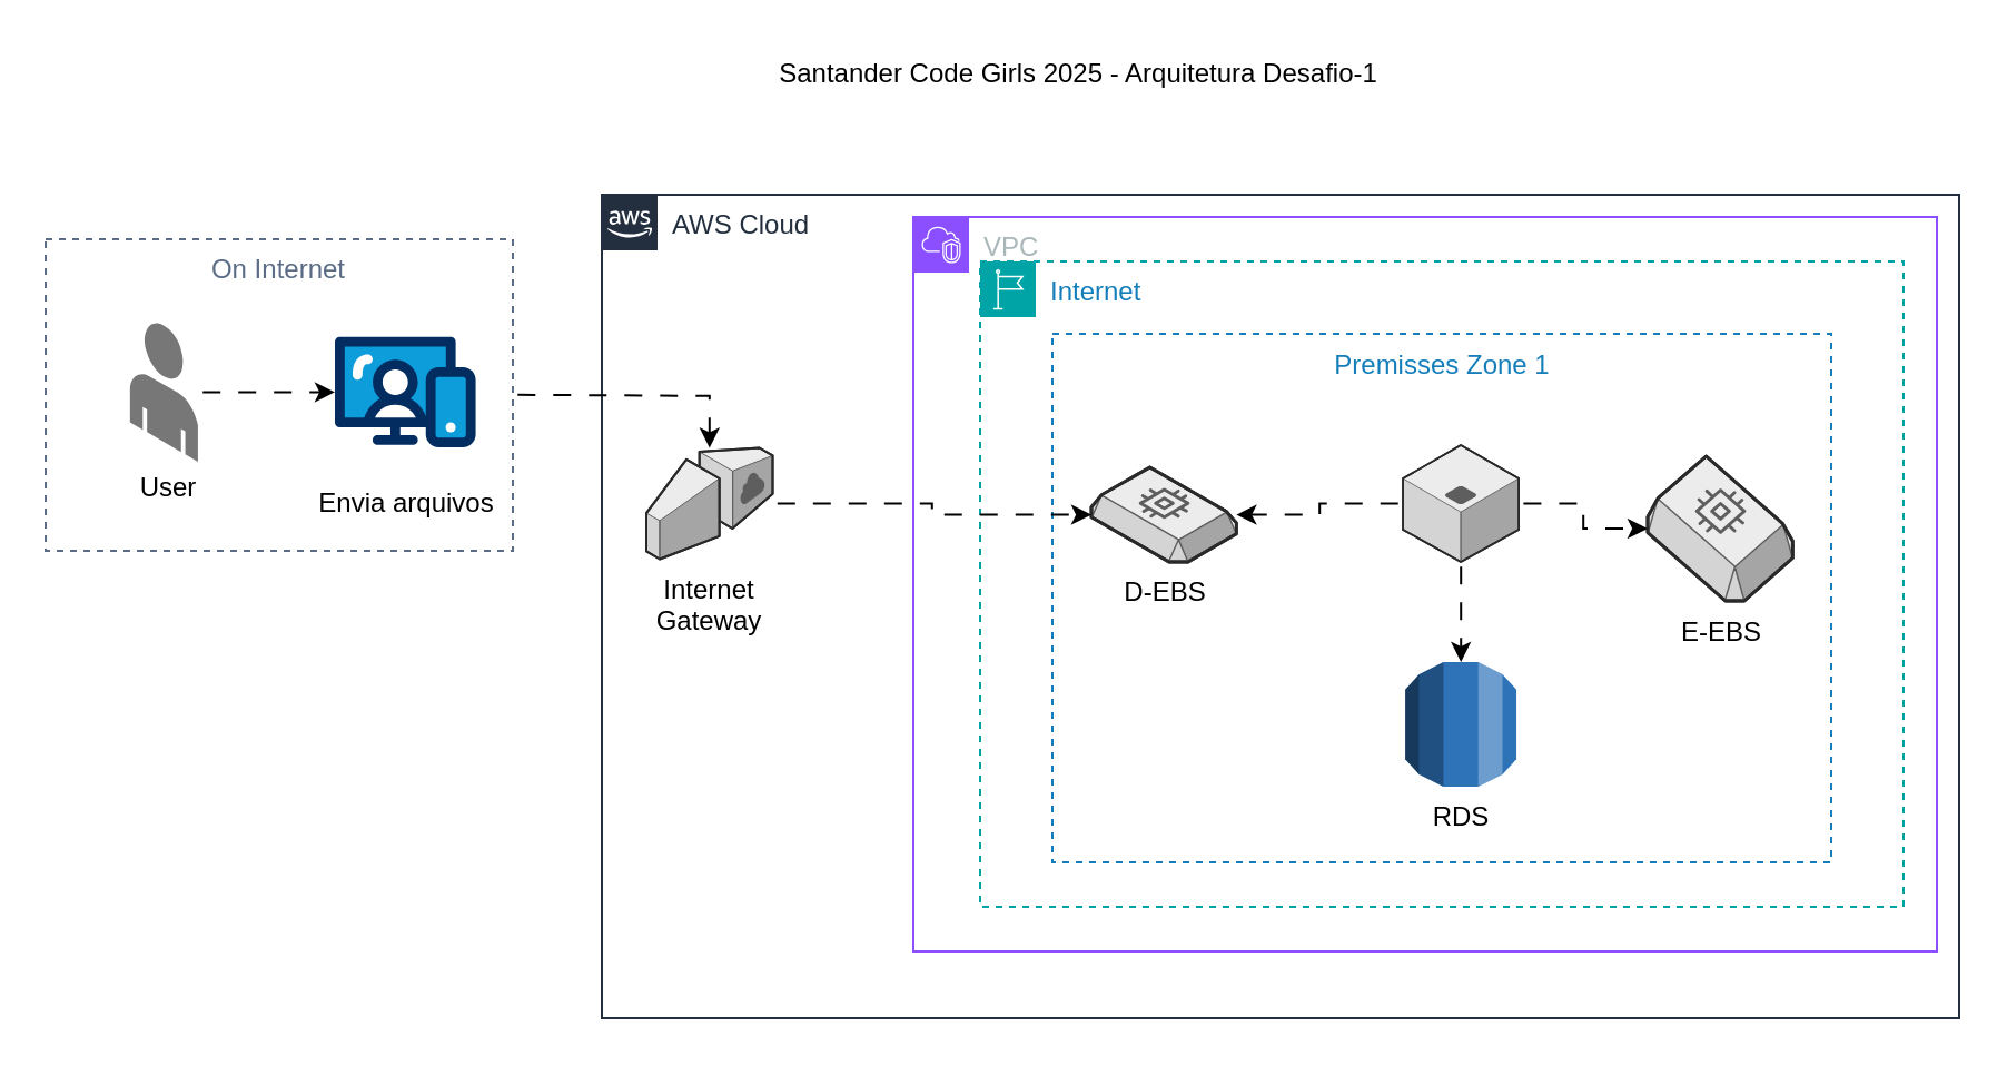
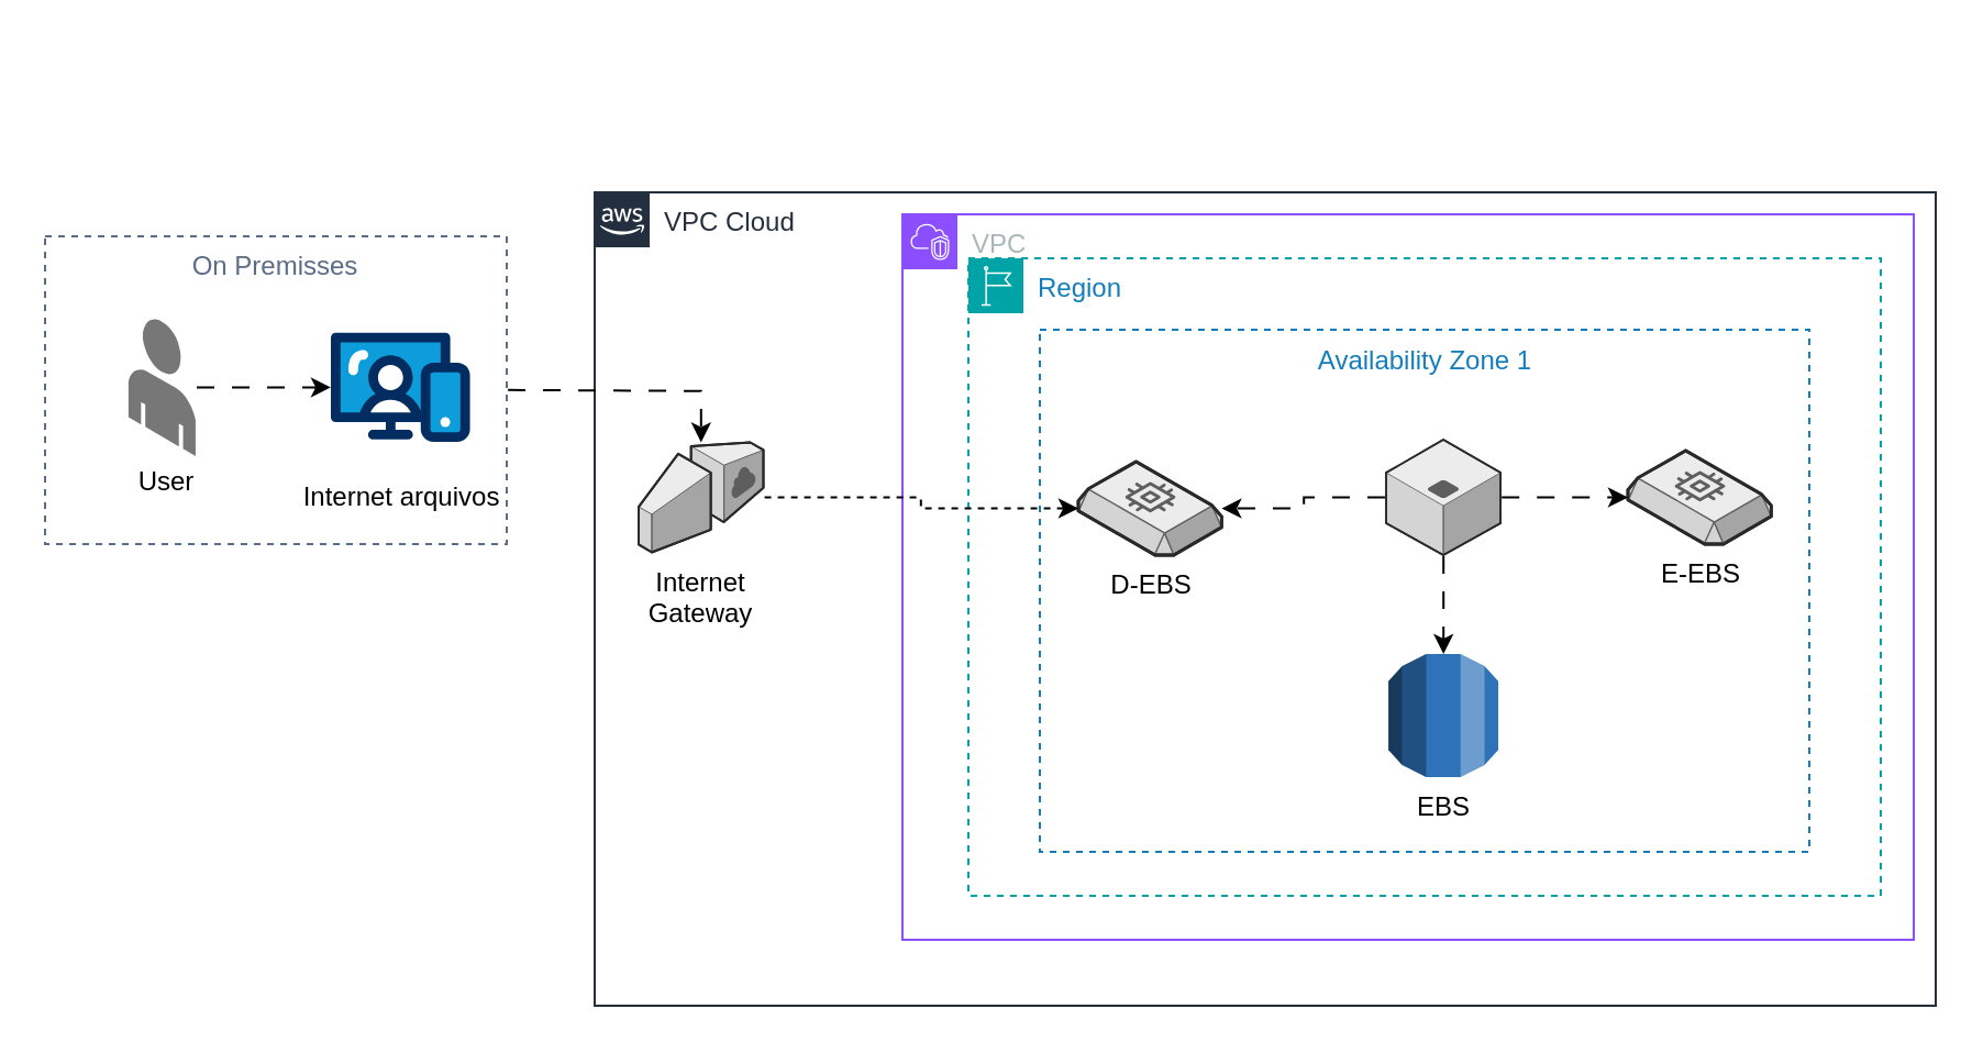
- <mxCell id="21" value="Santander Code Girls 2025 - Arquitetura Desafio-1" style="text;html=1;align=center;verticalAlign=middle;resizable=0;points=[];autosize=1;strokeColor=none;fillColor=none;" vertex="1" parent="1"><mxGeometry x="340" y="20" width="287" height="26" as="geometry" /></mxCell>
- <mxCell id="3" value="AWS Cloud" style="points=[[0,0],[0.25,0],[0.5,0],[0.75,0],[1,0],[1,0.25],[1,0.5],[1,0.75],[1,1],[0.75,1],[0.5,1],[0.25,1],[0,1],[0,0.75],[0,0.5],[0,0.25]];outlineConnect=0;gradientColor=none;html=1;whiteSpace=wrap;fontSize=12;fontStyle=0;container=1;pointerEvents=0;collapsible=0;recursiveResize=0;shape=mxgraph.aws4.group;grIcon=mxgraph.aws4.group_aws_cloud_alt;strokeColor=#232F3E;fillColor=none;verticalAlign=top;align=left;spacingLeft=30;fontColor=#232F3E;dashed=0;" vertex="1" parent="1"><mxGeometry x="270" y="87" width="610" height="370" as="geometry" /></mxCell>
+ <mxCell id="3" value="VPC Cloud" style="points=[[0,0],[0.25,0],[0.5,0],[0.75,0],[1,0],[1,0.25],[1,0.5],[1,0.75],[1,1],[0.75,1],[0.5,1],[0.25,1],[0,1],[0,0.75],[0,0.5],[0,0.25]];outlineConnect=0;gradientColor=none;html=1;whiteSpace=wrap;fontSize=12;fontStyle=0;container=1;pointerEvents=0;collapsible=0;recursiveResize=0;shape=mxgraph.aws4.group;grIcon=mxgraph.aws4.group_aws_cloud_alt;strokeColor=#232F3E;fillColor=none;verticalAlign=top;align=left;spacingLeft=30;fontColor=#232F3E;dashed=0;" vertex="1" parent="1"><mxGeometry x="270" y="87" width="610" height="370" as="geometry" /></mxCell>
- <mxCell id="2" value="On Internet" style="fillColor=none;strokeColor=#5A6C86;dashed=1;verticalAlign=top;fontStyle=0;fontColor=#5A6C86;whiteSpace=wrap;html=1;" vertex="1" parent="1"><mxGeometry x="20" y="107" width="210" height="140" as="geometry" /></mxCell>
+ <mxCell id="2" value="On Premisses" style="fillColor=none;strokeColor=#5A6C86;dashed=1;verticalAlign=top;fontStyle=0;fontColor=#5A6C86;whiteSpace=wrap;html=1;" vertex="1" parent="1"><mxGeometry x="20" y="107" width="210" height="140" as="geometry" /></mxCell>
- <mxCell id="5" value="Internet" style="points=[[0,0],[0.25,0],[0.5,0],[0.75,0],[1,0],[1,0.25],[1,0.5],[1,0.75],[1,1],[0.75,1],[0.5,1],[0.25,1],[0,1],[0,0.75],[0,0.5],[0,0.25]];outlineConnect=0;gradientColor=none;html=1;whiteSpace=wrap;fontSize=12;fontStyle=0;container=1;pointerEvents=0;collapsible=0;recursiveResize=0;shape=mxgraph.aws4.group;grIcon=mxgraph.aws4.group_region;strokeColor=#00A4A6;fillColor=none;verticalAlign=top;align=left;spacingLeft=30;fontColor=#147EBA;dashed=1;" vertex="1" parent="3"><mxGeometry x="170" y="30" width="415" height="290" as="geometry" /></mxCell>
+ <mxCell id="5" value="Region" style="points=[[0,0],[0.25,0],[0.5,0],[0.75,0],[1,0],[1,0.25],[1,0.5],[1,0.75],[1,1],[0.75,1],[0.5,1],[0.25,1],[0,1],[0,0.75],[0,0.5],[0,0.25]];outlineConnect=0;gradientColor=none;html=1;whiteSpace=wrap;fontSize=12;fontStyle=0;container=1;pointerEvents=0;collapsible=0;recursiveResize=0;shape=mxgraph.aws4.group;grIcon=mxgraph.aws4.group_region;strokeColor=#00A4A6;fillColor=none;verticalAlign=top;align=left;spacingLeft=30;fontColor=#147EBA;dashed=1;" vertex="1" parent="3"><mxGeometry x="170" y="30" width="415" height="290" as="geometry" /></mxCell>
- <mxCell id="6" value="Premisses Zone 1" style="fillColor=default;strokeColor=#147EBA;dashed=1;verticalAlign=top;fontStyle=0;fontColor=#147EBA;whiteSpace=wrap;html=1;" vertex="1" parent="5"><mxGeometry x="32.5" y="32.5" width="350" height="237.5" as="geometry" /></mxCell>
+ <mxCell id="6" value="Availability Zone 1" style="fillColor=default;strokeColor=#147EBA;dashed=1;verticalAlign=top;fontStyle=0;fontColor=#147EBA;whiteSpace=wrap;html=1;" vertex="1" parent="5"><mxGeometry x="32.5" y="32.5" width="350" height="237.5" as="geometry" /></mxCell>
- <mxCell id="20" value="Envia arquivos" style="verticalLabelPosition=bottom;aspect=fixed;html=1;shape=mxgraph.salesforce.web;fillColorStyles=fillColor2,fillColor3,fillColor4;fillColor2=#032d60;fillColor3=#0d9dda;fillColor4=#ffffff;fillColor=none;strokeColor=none;" vertex="1" parent="1"><mxGeometry x="150" y="150.7" width="63.29" height="50" as="geometry" /></mxCell>
+ <mxCell id="20" value="Internet arquivos" style="verticalLabelPosition=bottom;aspect=fixed;html=1;shape=mxgraph.salesforce.web;fillColorStyles=fillColor2,fillColor3,fillColor4;fillColor2=#032d60;fillColor3=#0d9dda;fillColor4=#ffffff;fillColor=none;strokeColor=none;" vertex="1" parent="1"><mxGeometry x="150" y="150.7" width="63.29" height="50" as="geometry" /></mxCell>
- <mxCell id="15" value="" style="edgeStyle=orthogonalEdgeStyle;rounded=0;orthogonalLoop=1;jettySize=auto;html=1;flowAnimation=1;" edge="1" parent="3" source="4" target="12"><mxGeometry relative="1" as="geometry" /></mxCell>
+ <mxCell id="15" value="" style="edgeStyle=orthogonalEdgeStyle;rounded=0;orthogonalLoop=1;jettySize=auto;html=1;flowAnimation=1;dashed=1;" edge="1" parent="3" source="4" target="12"><mxGeometry relative="1" as="geometry" /></mxCell>
- <mxCell id="7" value="E-EBS" style="verticalLabelPosition=bottom;html=1;verticalAlign=top;strokeWidth=1;align=center;outlineConnect=0;dashed=0;outlineConnect=0;shape=mxgraph.aws3d.ebs2;fillColor=#ECECEC;strokeColor=#5E5E5E;aspect=fixed;strokeColor2=#292929;" vertex="1" parent="5"><mxGeometry x="300" y="87.5" width="65.17" height="65" as="geometry" /></mxCell>
+ <mxCell id="7" value="E-EBS" style="verticalLabelPosition=bottom;html=1;verticalAlign=top;strokeWidth=1;align=center;outlineConnect=0;dashed=0;outlineConnect=0;shape=mxgraph.aws3d.ebs2;fillColor=#ECECEC;strokeColor=#5E5E5E;aspect=fixed;strokeColor2=#292929;" vertex="1" parent="5"><mxGeometry x="300" y="87.5" width="65.17" height="42.5" as="geometry" /></mxCell>
- <mxCell id="13" value="RDS" style="outlineConnect=0;dashed=0;verticalLabelPosition=bottom;verticalAlign=top;align=center;html=1;shape=mxgraph.aws3.rds;fillColor=#2E73B8;gradientColor=none;" vertex="1" parent="5"><mxGeometry x="191.06" y="180" width="49.96" height="56" as="geometry" /></mxCell>
+ <mxCell id="13" value="EBS" style="outlineConnect=0;dashed=0;verticalLabelPosition=bottom;verticalAlign=top;align=center;html=1;shape=mxgraph.aws3.rds;fillColor=#2E73B8;gradientColor=none;" vertex="1" parent="5"><mxGeometry x="191.06" y="180" width="49.96" height="56" as="geometry" /></mxCell>
